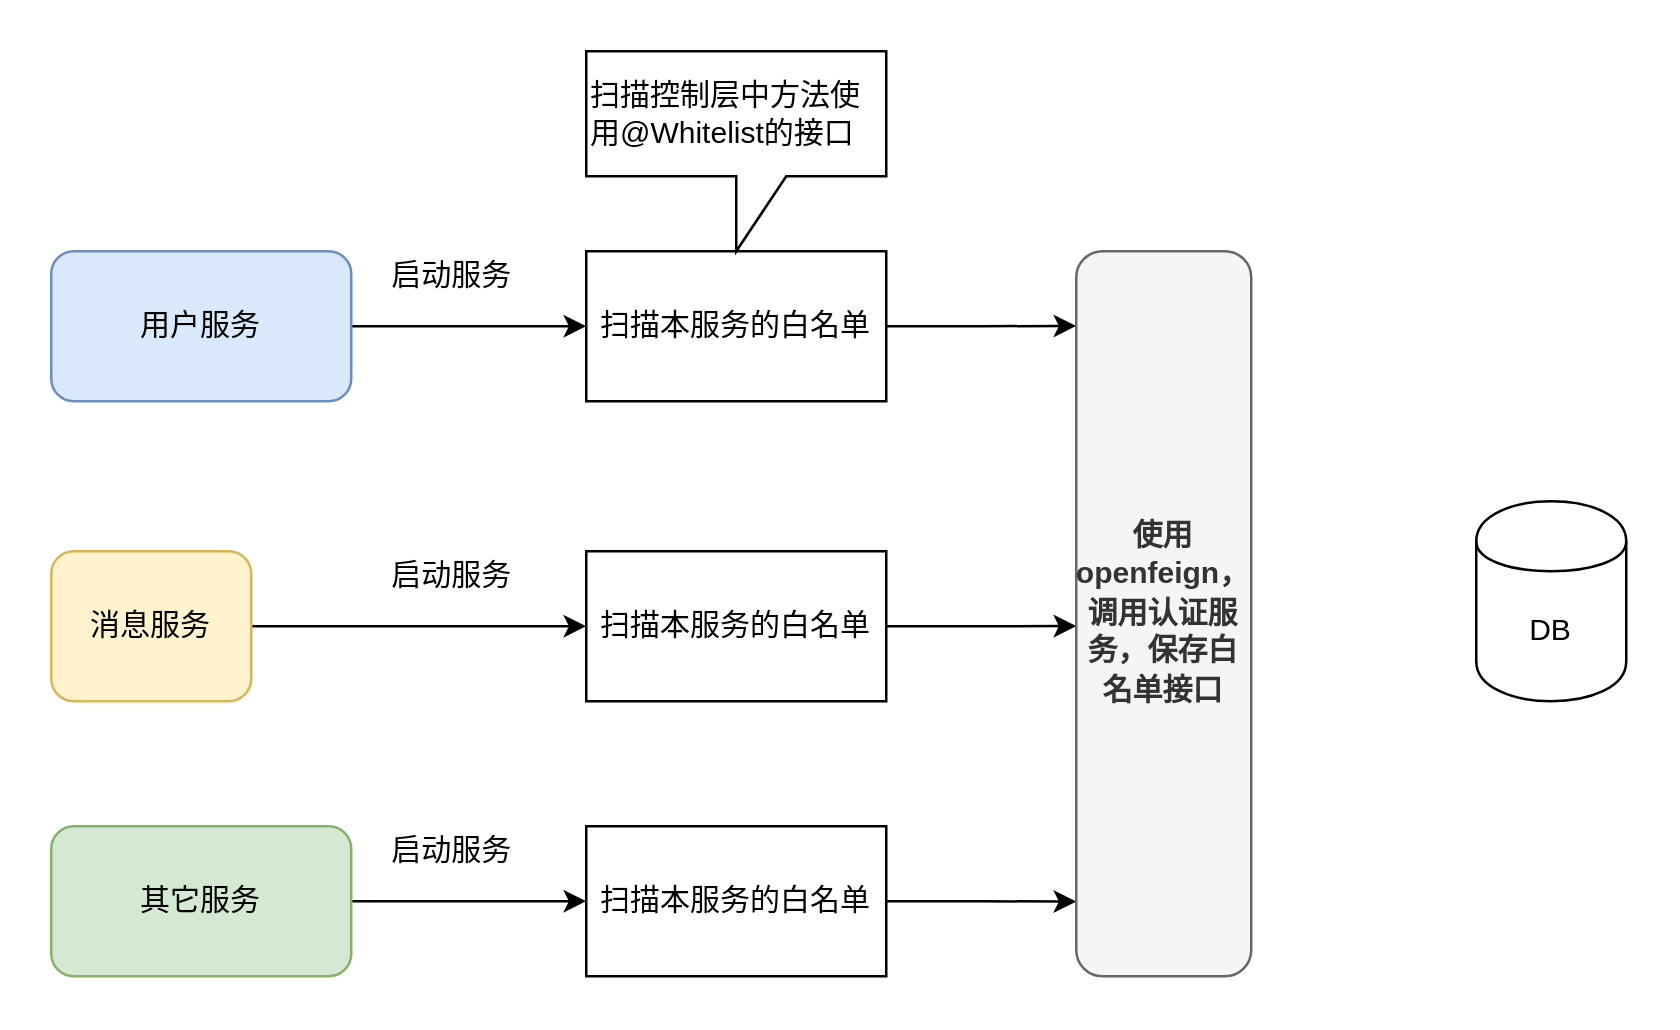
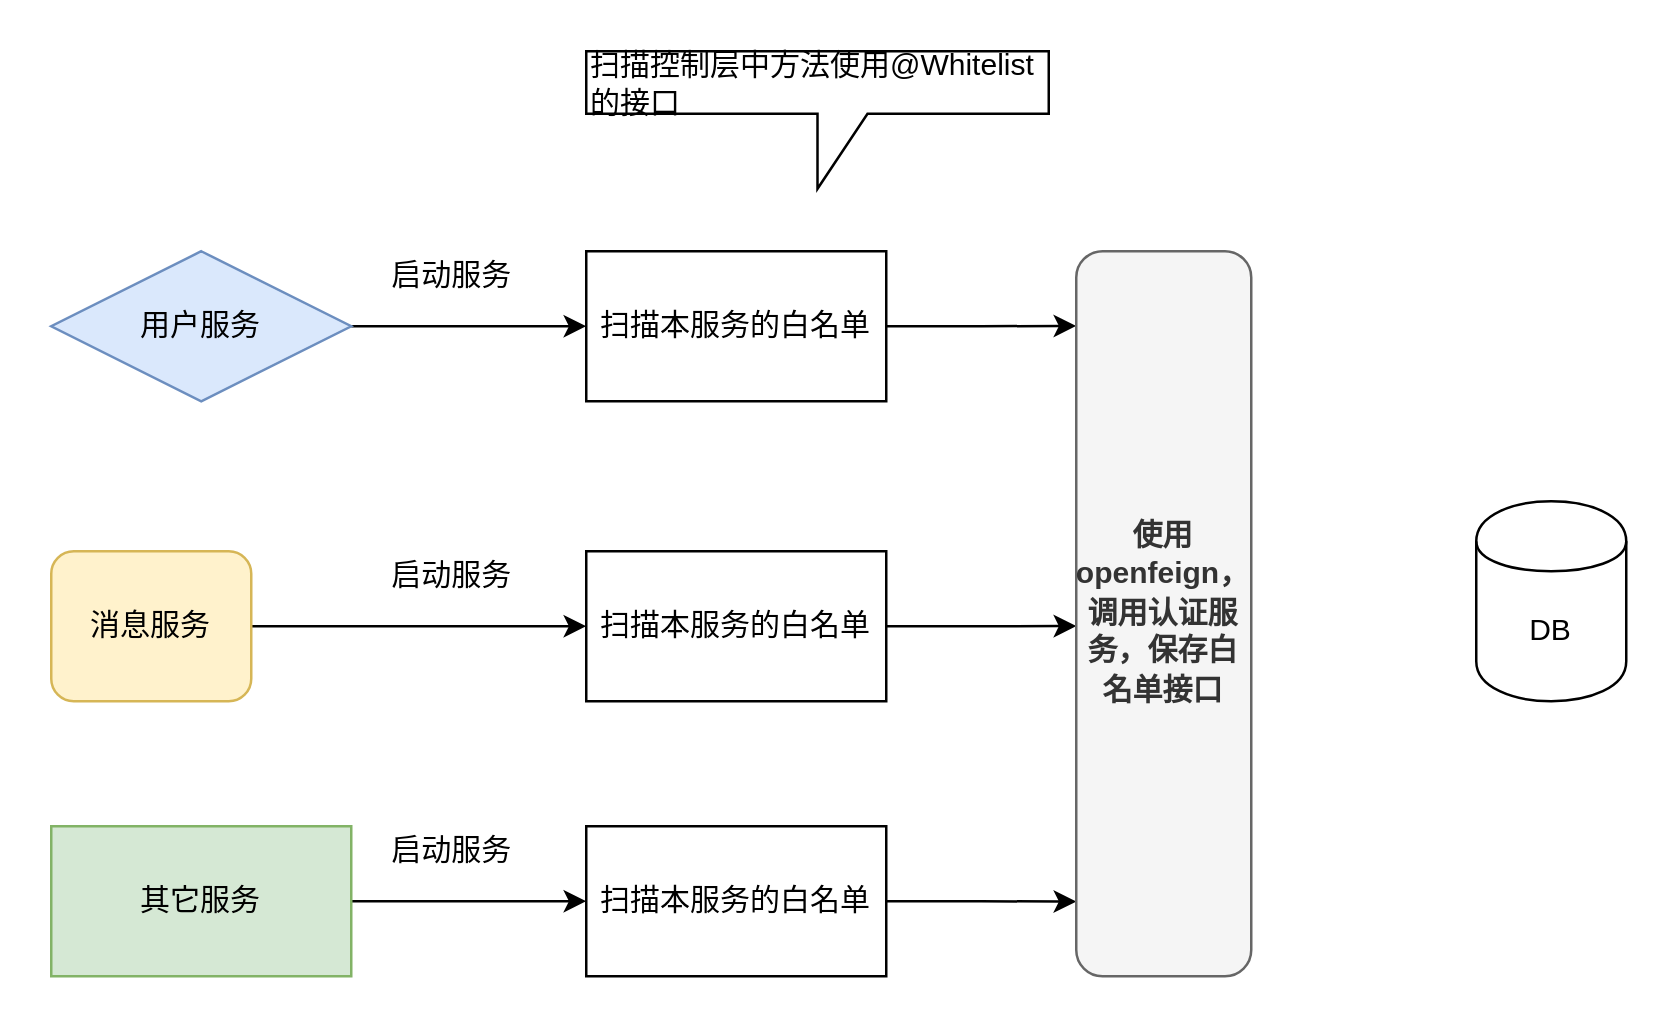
- <mxCell id="19" value="扫描控制层中方法使用@Whitelist的接口" style="shape=callout;whiteSpace=wrap;html=1;perimeter=calloutPerimeter;align=left;" parent="1" vertex="1"><mxGeometry x="234" y="20" width="120" height="80" as="geometry" /></mxCell>
+ <mxCell id="19" value="扫描控制层中方法使用@Whitelist的接口" style="shape=callout;whiteSpace=wrap;html=1;perimeter=calloutPerimeter;align=left;" parent="1" vertex="1"><mxGeometry x="234" y="20" width="185" height="55" as="geometry" /></mxCell>
- <mxCell id="3" value="用户服务" style="rounded=1;whiteSpace=wrap;html=1;fillColor=#dae8fc;strokeColor=#6c8ebf;" parent="1" vertex="1"><mxGeometry x="20" y="100" width="120" height="60" as="geometry" /></mxCell>
+ <mxCell id="3" value="用户服务" style="rhombus;whiteSpace=wrap;html=1;fillColor=#dae8fc;strokeColor=#6c8ebf;" parent="1" vertex="1"><mxGeometry x="20" y="100" width="120" height="60" as="geometry" /></mxCell>
- <mxCell id="13" value="其它服务" style="rounded=1;whiteSpace=wrap;html=1;fillColor=#d5e8d4;strokeColor=#82b366;" parent="1" vertex="1"><mxGeometry x="20" y="330" width="120" height="60" as="geometry" /></mxCell>
+ <mxCell id="13" value="其它服务" style="whiteSpace=wrap;html=1;fillColor=#d5e8d4;strokeColor=#82b366;rounded=0;" parent="1" vertex="1"><mxGeometry x="20" y="330" width="120" height="60" as="geometry" /></mxCell>
